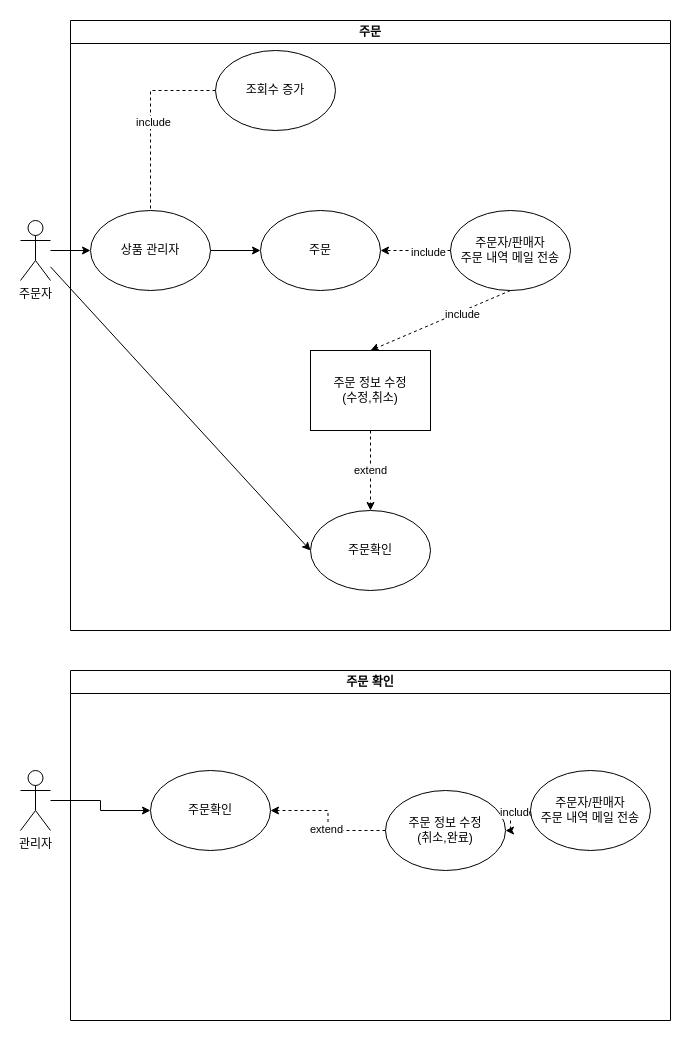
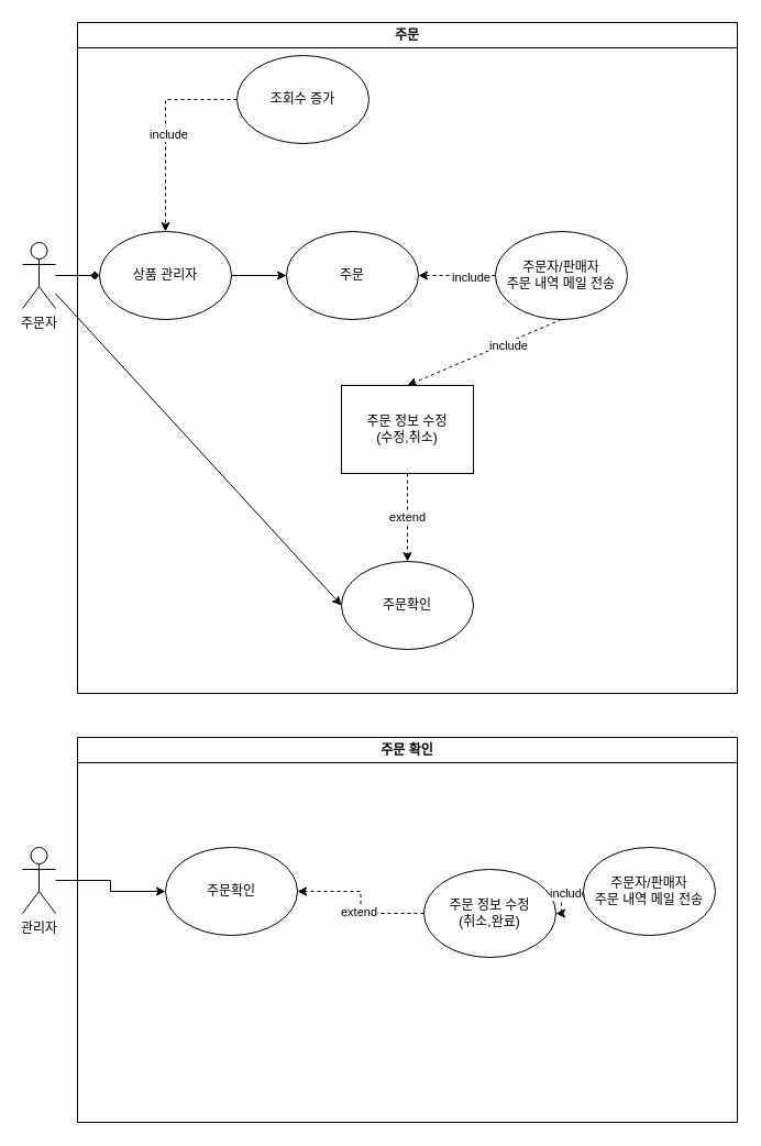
- <mxCell id="8" value="" style="edgeStyle=orthogonalEdgeStyle;rounded=0;orthogonalLoop=1;jettySize=auto;html=1;dashed=1;endArrow=none;" edge="1" parent="1" source="10" target="5"><mxGeometry relative="1" as="geometry" /></mxCell>
+ <mxCell id="8" value="" style="edgeStyle=orthogonalEdgeStyle;rounded=0;orthogonalLoop=1;jettySize=auto;html=1;dashed=1;" edge="1" parent="1" source="10" target="5"><mxGeometry relative="1" as="geometry" /></mxCell>
- <mxCell id="2" value="" style="edgeStyle=orthogonalEdgeStyle;rounded=0;orthogonalLoop=1;jettySize=auto;html=1;entryX=0;entryY=0.5;entryDx=0;entryDy=0;" edge="1" parent="1" source="3" target="5"><mxGeometry relative="1" as="geometry"><mxPoint x="85" y="250" as="targetPoint" /></mxGeometry></mxCell>
+ <mxCell id="2" value="" style="edgeStyle=orthogonalEdgeStyle;rounded=0;orthogonalLoop=1;jettySize=auto;html=1;entryX=0;entryY=0.5;entryDx=0;entryDy=0;endArrow=diamond;" edge="1" parent="1" source="3" target="5"><mxGeometry relative="1" as="geometry"><mxPoint x="85" y="250" as="targetPoint" /></mxGeometry></mxCell>
